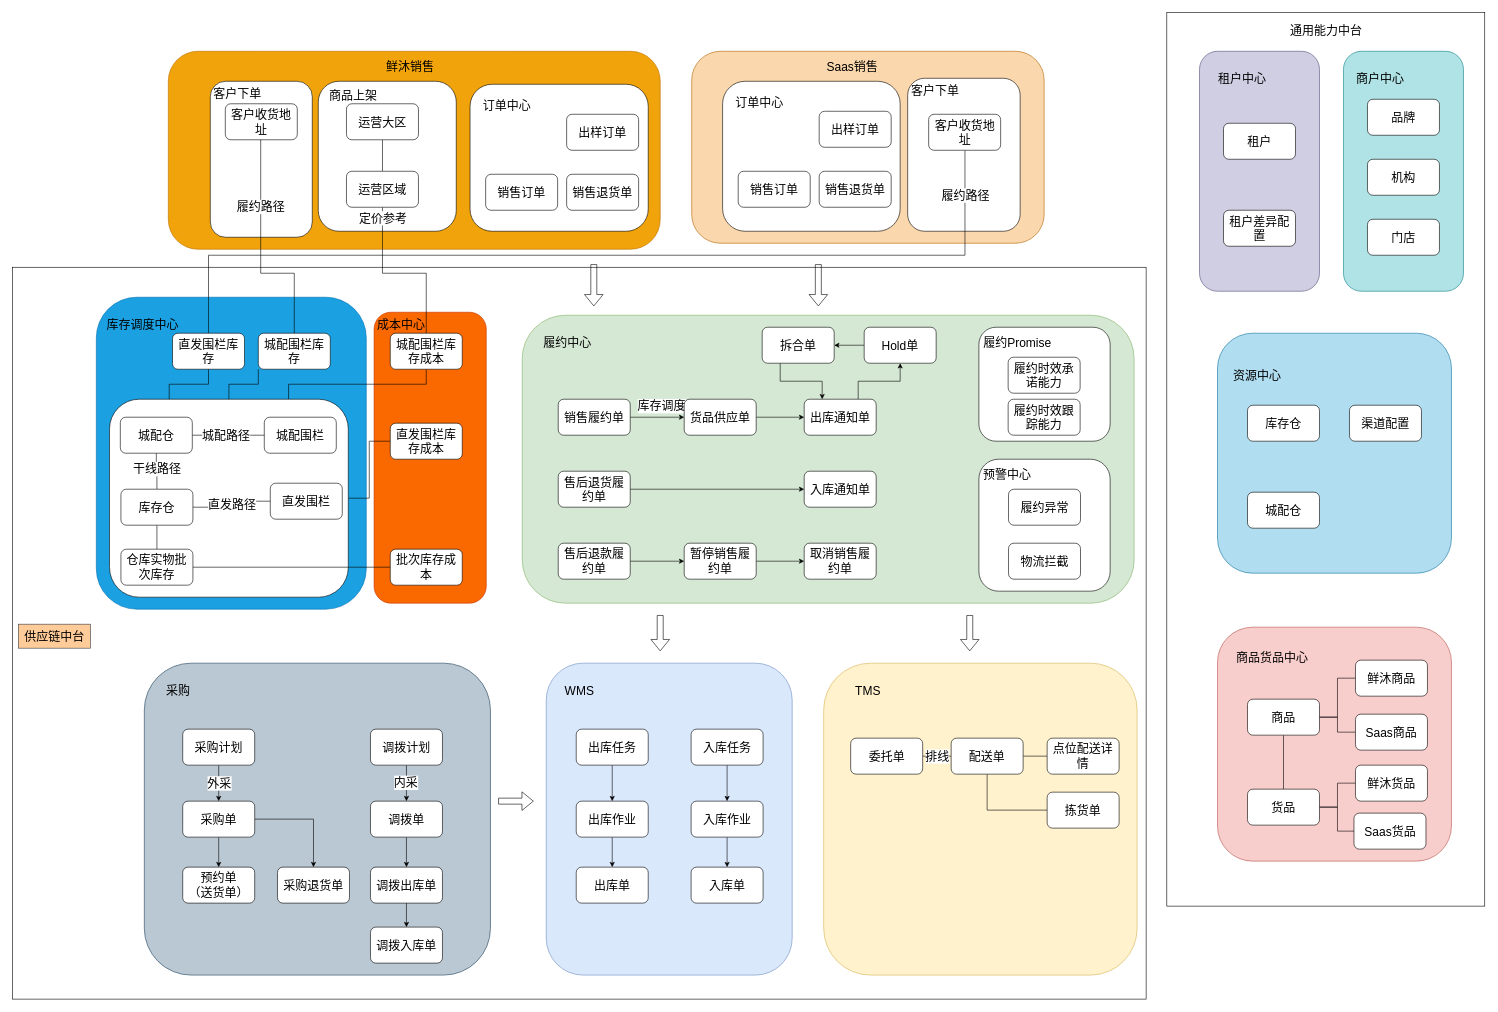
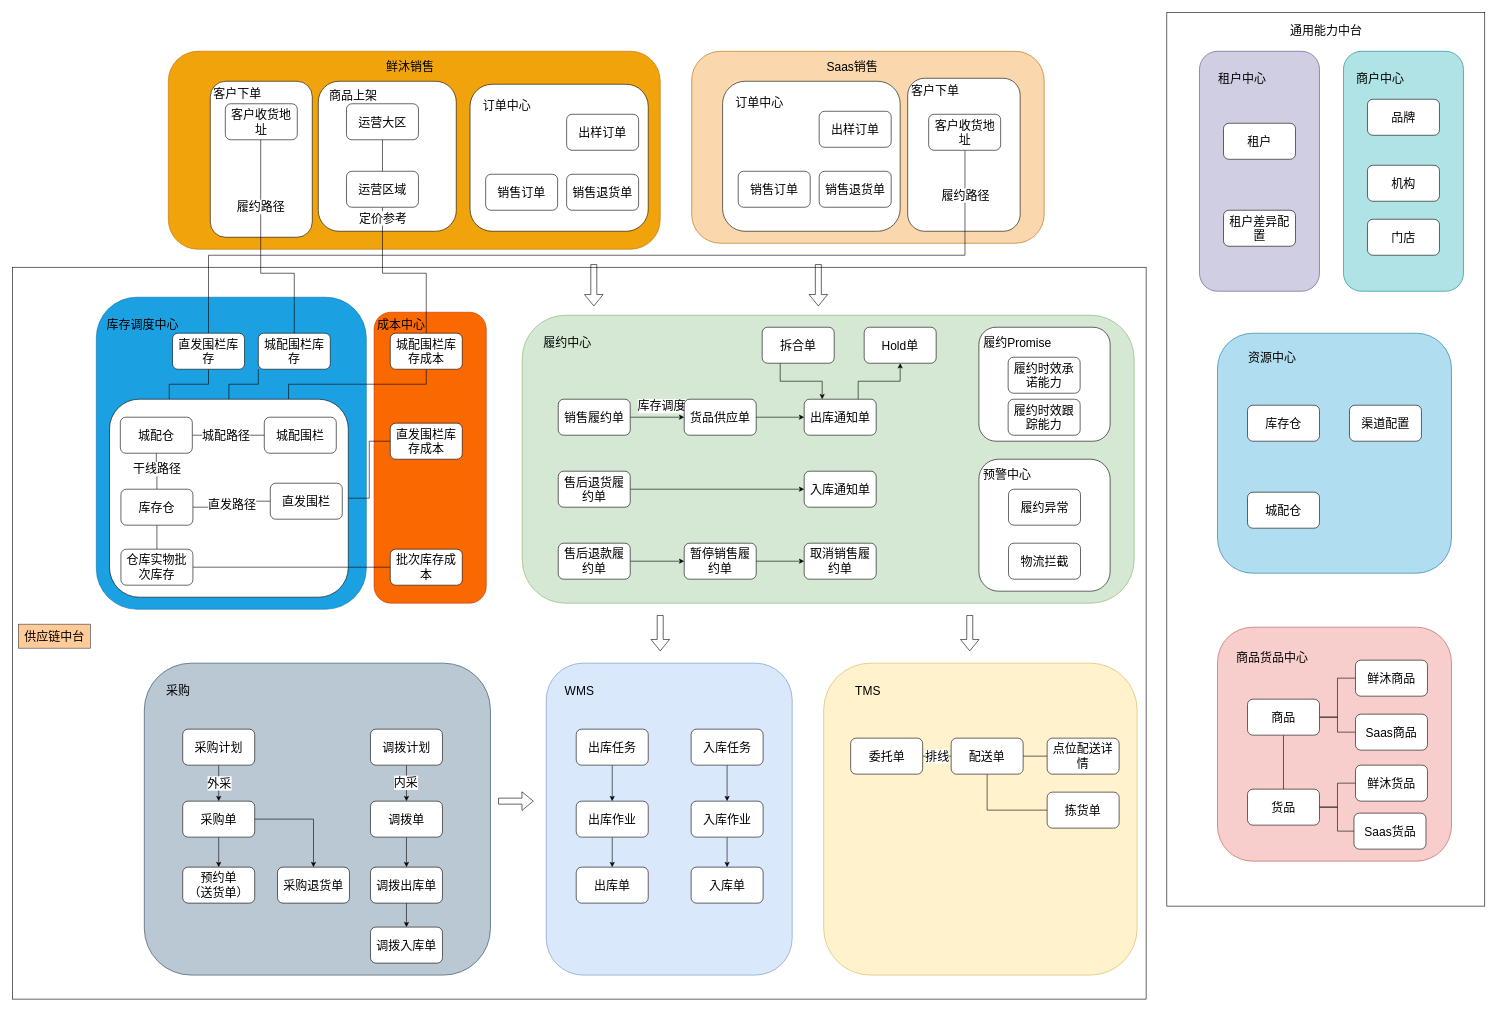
- <mxCell id="159" value="机构" style="rounded=1;whiteSpace=wrap;html=1;fontSize=20;" vertex="1" parent="1"><mxGeometry x="2279" y="265" width="120" height="60" as="geometry" /></mxCell>
+ <mxCell id="159" value="机构" style="rounded=1;whiteSpace=wrap;html=1;fontSize=20;" vertex="1" parent="1"><mxGeometry x="2279" y="275" width="120" height="60" as="geometry" /></mxCell>
- <mxCell id="31" style="edgeStyle=orthogonalEdgeStyle;rounded=0;orthogonalLoop=1;jettySize=auto;html=1;exitX=0;exitY=0.5;exitDx=0;exitDy=0;fontSize=20;" edge="1" parent="1" source="32" target="34"><mxGeometry relative="1" as="geometry" /></mxCell>
- <mxCell id="120" value="资源中心" style="text;html=1;align=center;verticalAlign=middle;resizable=0;points=[];autosize=1;strokeColor=none;fillColor=none;fontSize=20;" vertex="1" parent="1"><mxGeometry x="2044.5" y="605" width="100" height="40" as="geometry" /></mxCell>
+ <mxCell id="120" value="资源中心" style="text;html=1;align=center;verticalAlign=middle;resizable=0;points=[];autosize=1;strokeColor=none;fillColor=none;fontSize=20;" vertex="1" parent="1"><mxGeometry x="2069.5" y="575" width="100" height="40" as="geometry" /></mxCell>
